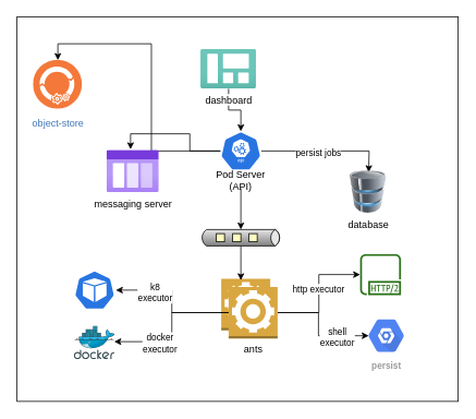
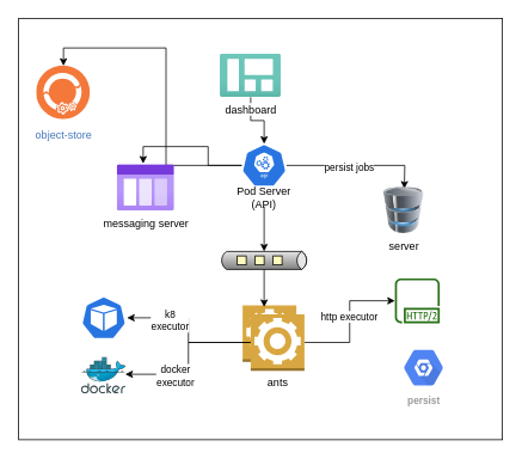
- <mxCell id="12" value="database" style="image;html=1;image=img/lib/clip_art/computers/Database_128x128.png" parent="1" vertex="1"><mxGeometry x="420" y="208" width="60" height="52" as="geometry" /></mxCell>
+ <mxCell id="12" value="server" style="image;html=1;image=img/lib/clip_art/computers/Database_128x128.png" parent="1" vertex="1"><mxGeometry x="420" y="208" width="60" height="52" as="geometry" /></mxCell>
- <mxCell id="23" style="edgeStyle=orthogonalEdgeStyle;rounded=0;orthogonalLoop=1;jettySize=auto;html=1;entryX=0.175;entryY=0.5;entryDx=0;entryDy=0;entryPerimeter=0;" parent="1" source="25" target="30" edge="1"><mxGeometry relative="1" as="geometry" /></mxCell>
- <mxCell id="24" value="shell&lt;br&gt;executor" style="edgeLabel;html=1;align=center;verticalAlign=middle;resizable=0;points=[];" parent="23" vertex="1" connectable="0"><mxGeometry x="0.449" y="-2" relative="1" as="geometry"><mxPoint as="offset" /></mxGeometry></mxCell>
